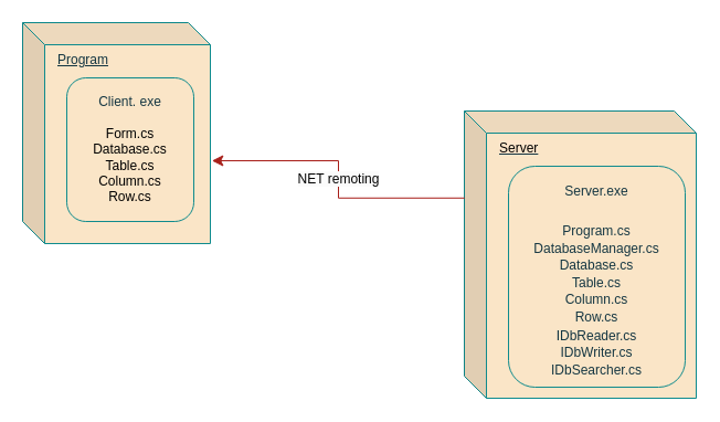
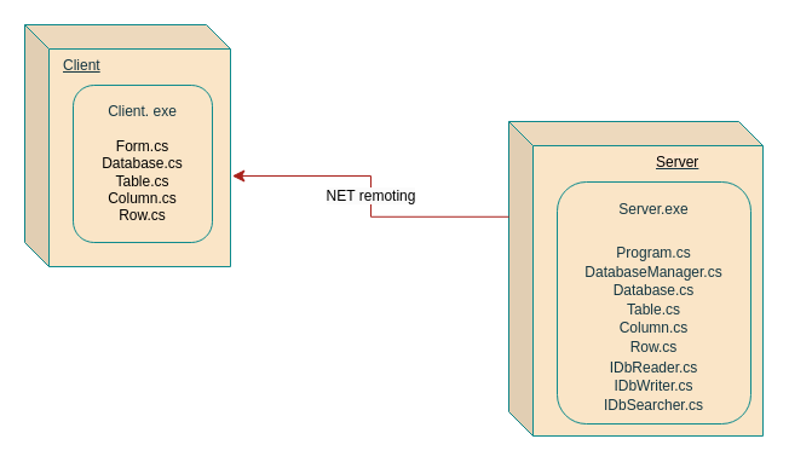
- <mxCell id="5" value="&lt;p style=&quot;margin: 0.0px 0.0px 0.0px 0.0px; font: 12.0px Helvetica&quot;&gt;Program&lt;/p&gt;" style="text;whiteSpace=wrap;html=1;fontStyle=4;labelBackgroundColor=none;fontColor=#143642;" parent="1" vertex="1"><mxGeometry x="50" y="40" width="60" height="40" as="geometry" /></mxCell>
+ <mxCell id="5" value="&lt;p style=&quot;margin: 0.0px 0.0px 0.0px 0.0px; font: 12.0px Helvetica&quot;&gt;Client&lt;/p&gt;" style="text;whiteSpace=wrap;html=1;fontStyle=4;labelBackgroundColor=none;fontColor=#143642;" parent="1" vertex="1"><mxGeometry x="50" y="40" width="60" height="40" as="geometry" /></mxCell>
- <mxCell id="8" value="&lt;span style=&quot;caret-color: rgb(0, 0, 0); color: rgb(0, 0, 0); font-family: Helvetica; font-size: 12px; font-style: normal; font-variant-caps: normal; font-weight: 400; letter-spacing: normal; text-align: center; text-indent: 0px; text-transform: none; word-spacing: 0px; -webkit-text-stroke-width: 0px; float: none; display: inline !important; background-color: rgb(255, 230, 204);&quot;&gt;Server&lt;/span&gt;" style="text;whiteSpace=wrap;html=1;fontStyle=4;labelBackgroundColor=none;fontColor=#143642;" parent="1" vertex="1"><mxGeometry x="450" y="120" width="40" height="20" as="geometry" /></mxCell>
+ <mxCell id="8" value="&lt;span style=&quot;caret-color: rgb(0, 0, 0); color: rgb(0, 0, 0); font-family: Helvetica; font-size: 12px; font-style: normal; font-variant-caps: normal; font-weight: 400; letter-spacing: normal; text-align: center; text-indent: 0px; text-transform: none; word-spacing: 0px; -webkit-text-stroke-width: 0px; float: none; display: inline !important; background-color: rgb(255, 230, 204);&quot;&gt;Server&lt;/span&gt;" style="text;whiteSpace=wrap;html=1;fontStyle=4;labelBackgroundColor=none;fontColor=#143642;" parent="1" vertex="1"><mxGeometry x="540" y="120" width="40" height="20" as="geometry" /></mxCell>
